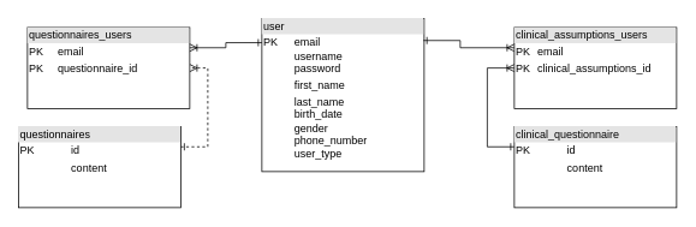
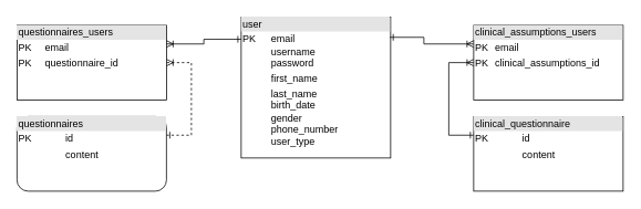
- <mxCell id="9" value="&lt;div style=&quot;box-sizing:border-box;width:100%;background:#e4e4e4;padding:2px;&quot;&gt;questionnaires_users&lt;/div&gt;&lt;table style=&quot;width:100%;font-size:1em;&quot; cellpadding=&quot;2&quot; cellspacing=&quot;0&quot;&gt;&lt;tbody&gt;&lt;tr&gt;&lt;td&gt;PK&lt;/td&gt;&lt;td&gt;email&lt;/td&gt;&lt;/tr&gt;&lt;tr&gt;&lt;td&gt;PK&lt;/td&gt;&lt;td&gt;questionnaire_id&lt;/td&gt;&lt;/tr&gt;&lt;tr&gt;&lt;td&gt;&lt;/td&gt;&lt;td&gt;&lt;br&gt;&lt;/td&gt;&lt;/tr&gt;&lt;/tbody&gt;&lt;/table&gt;" style="verticalAlign=top;align=left;overflow=fill;html=1;whiteSpace=wrap;" parent="1" vertex="1"><mxGeometry x="30" y="30" width="180" height="90" as="geometry" /></mxCell>
+ <mxCell id="9" value="&lt;div style=&quot;box-sizing:border-box;width:100%;background:#e4e4e4;padding:2px;&quot;&gt;questionnaires_users&lt;/div&gt;&lt;table style=&quot;width:100%;font-size:1em;&quot; cellpadding=&quot;2&quot; cellspacing=&quot;0&quot;&gt;&lt;tbody&gt;&lt;tr&gt;&lt;td&gt;PK&lt;/td&gt;&lt;td&gt;email&lt;/td&gt;&lt;/tr&gt;&lt;tr&gt;&lt;td&gt;PK&lt;/td&gt;&lt;td&gt;questionnaire_id&lt;/td&gt;&lt;/tr&gt;&lt;tr&gt;&lt;td&gt;&lt;/td&gt;&lt;td&gt;&lt;br&gt;&lt;/td&gt;&lt;/tr&gt;&lt;/tbody&gt;&lt;/table&gt;" style="verticalAlign=top;align=left;overflow=fill;html=1;whiteSpace=wrap;" parent="1" vertex="1"><mxGeometry x="20" y="30" width="180" height="90" as="geometry" /></mxCell>
- <mxCell id="8" value="&lt;div style=&quot;box-sizing:border-box;width:100%;background:#e4e4e4;padding:2px;&quot;&gt;questionnaires&lt;/div&gt;&lt;table style=&quot;width:100%;font-size:1em;&quot; cellpadding=&quot;2&quot; cellspacing=&quot;0&quot;&gt;&lt;tbody&gt;&lt;tr&gt;&lt;td&gt;PK&lt;/td&gt;&lt;td&gt;id&lt;/td&gt;&lt;/tr&gt;&lt;tr&gt;&lt;td&gt;&lt;br&gt;&lt;/td&gt;&lt;td&gt;content&lt;/td&gt;&lt;/tr&gt;&lt;/tbody&gt;&lt;/table&gt;" style="verticalAlign=top;align=left;overflow=fill;html=1;whiteSpace=wrap;" parent="1" vertex="1"><mxGeometry x="20" y="140" width="180" height="90" as="geometry" /></mxCell>
+ <mxCell id="8" value="&lt;div style=&quot;box-sizing:border-box;width:100%;background:#e4e4e4;padding:2px;&quot;&gt;questionnaires&lt;/div&gt;&lt;table style=&quot;width:100%;font-size:1em;&quot; cellpadding=&quot;2&quot; cellspacing=&quot;0&quot;&gt;&lt;tbody&gt;&lt;tr&gt;&lt;td&gt;PK&lt;/td&gt;&lt;td&gt;id&lt;/td&gt;&lt;/tr&gt;&lt;tr&gt;&lt;td&gt;&lt;br&gt;&lt;/td&gt;&lt;td&gt;content&lt;/td&gt;&lt;/tr&gt;&lt;/tbody&gt;&lt;/table&gt;" style="verticalAlign=top;align=left;overflow=fill;html=1;whiteSpace=wrap;rounded=1;" parent="1" vertex="1"><mxGeometry x="20" y="140" width="180" height="90" as="geometry" /></mxCell>
